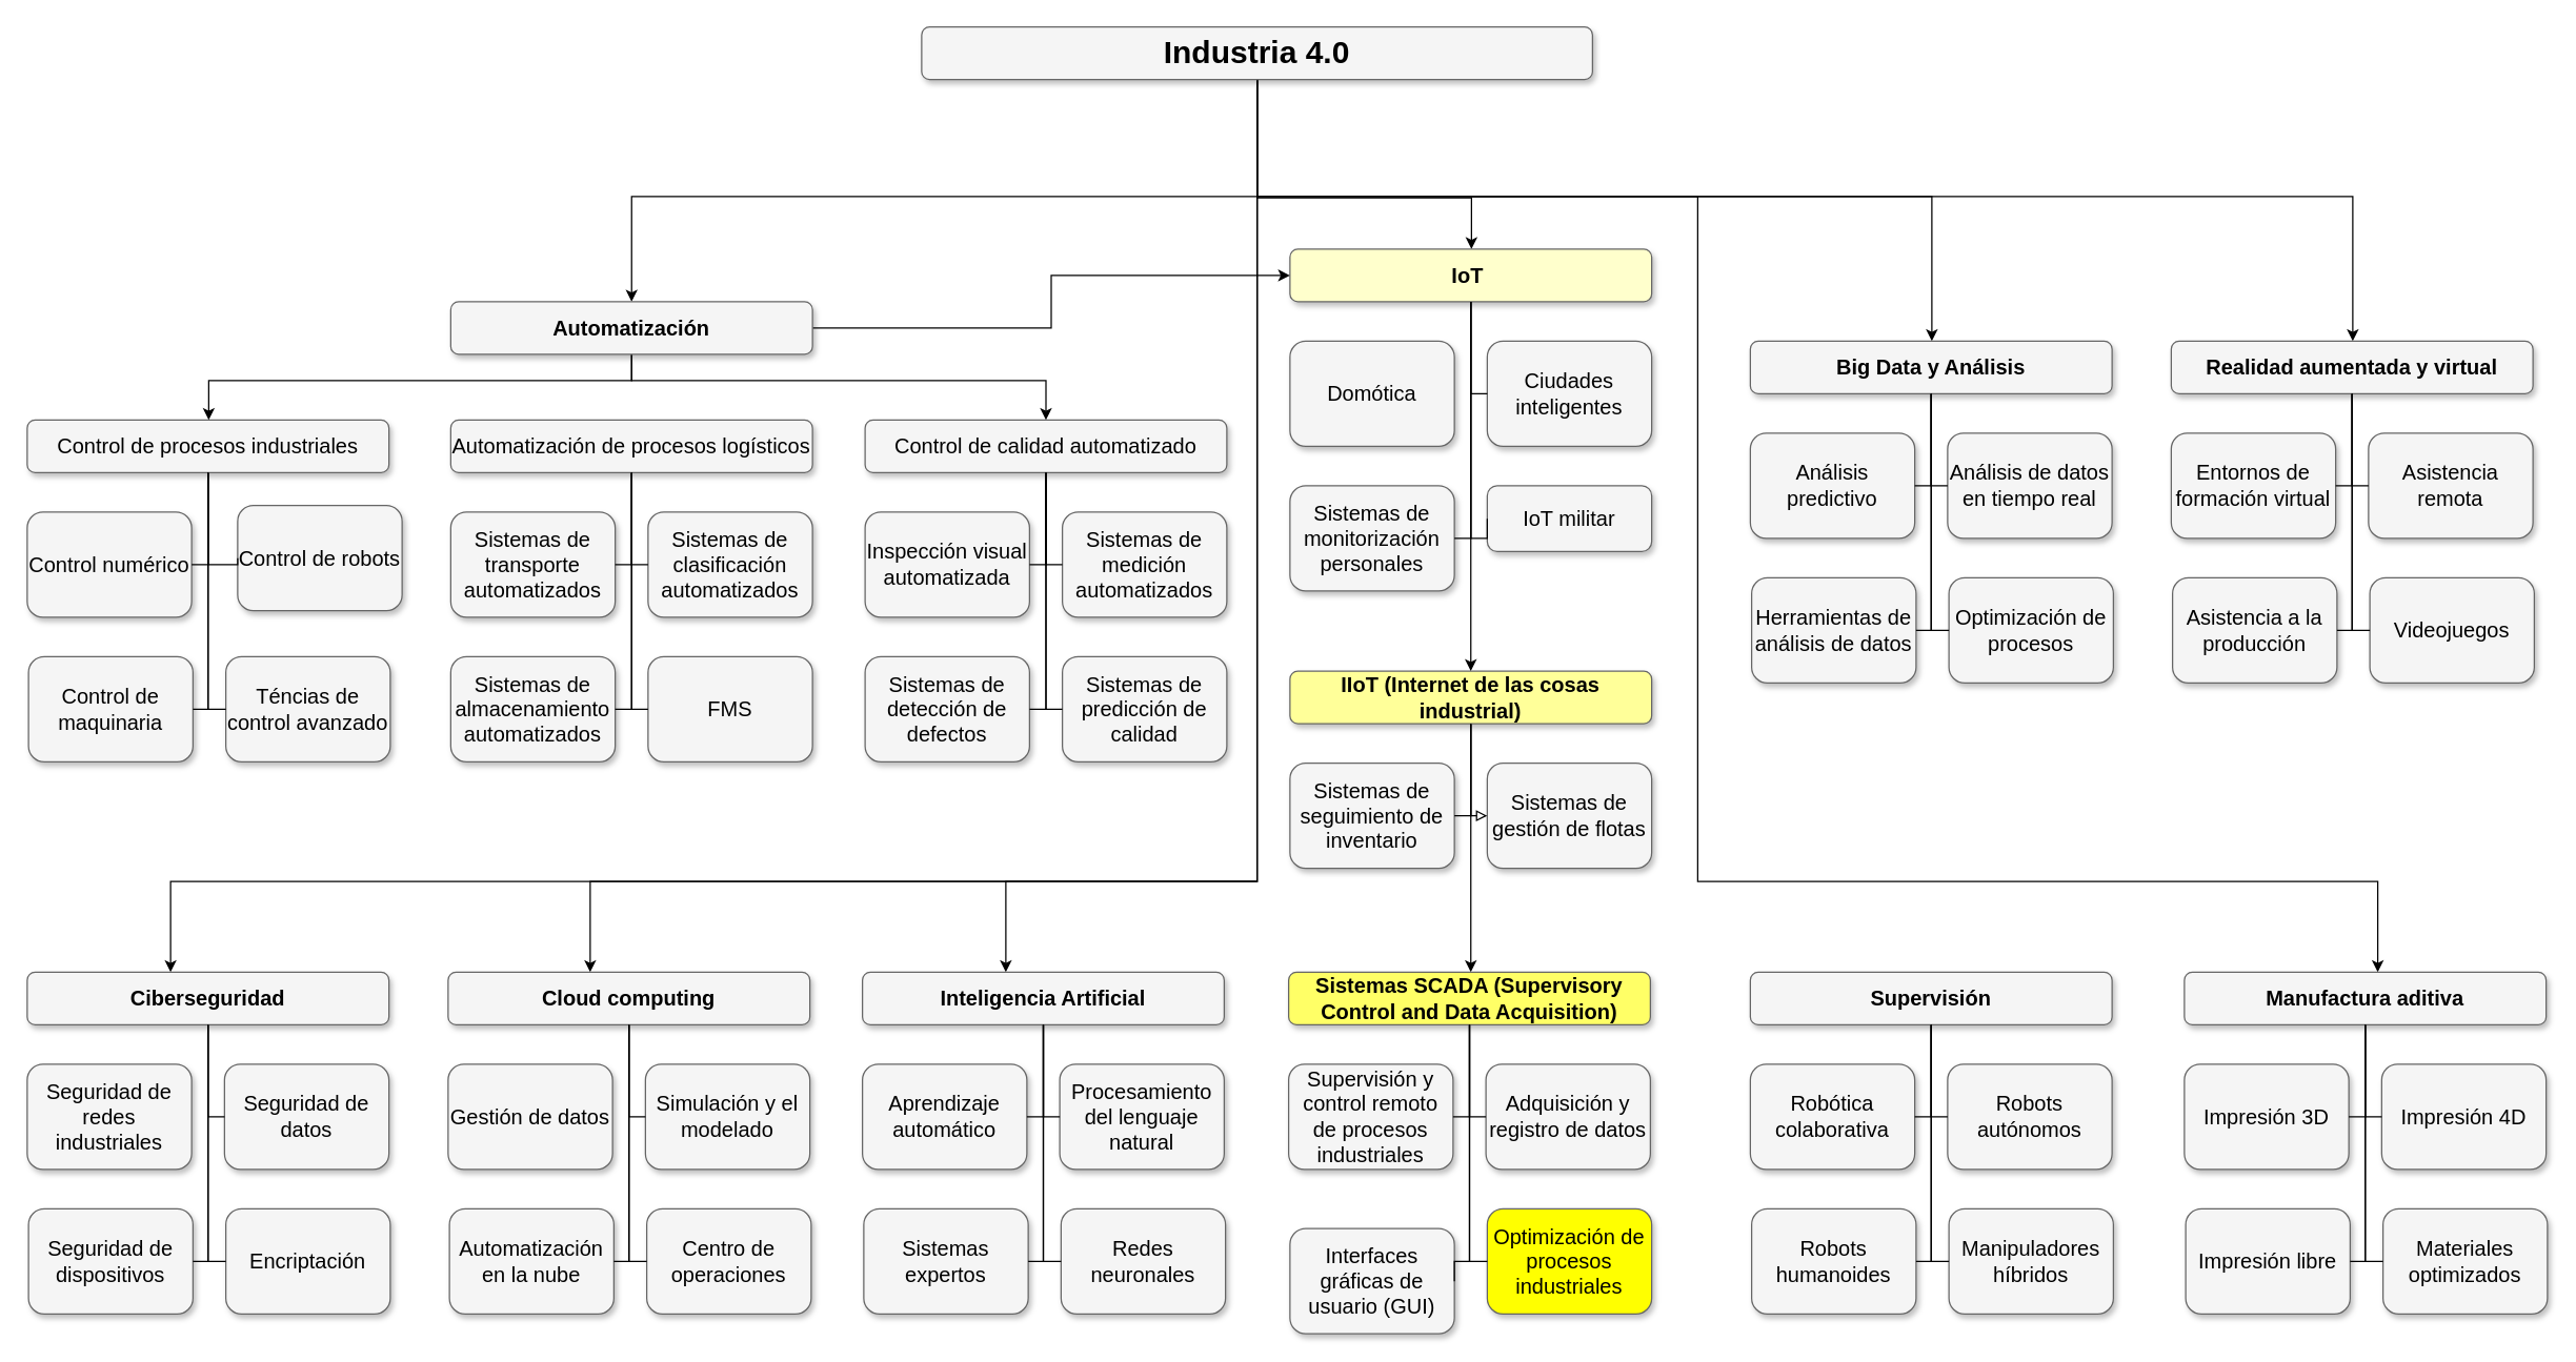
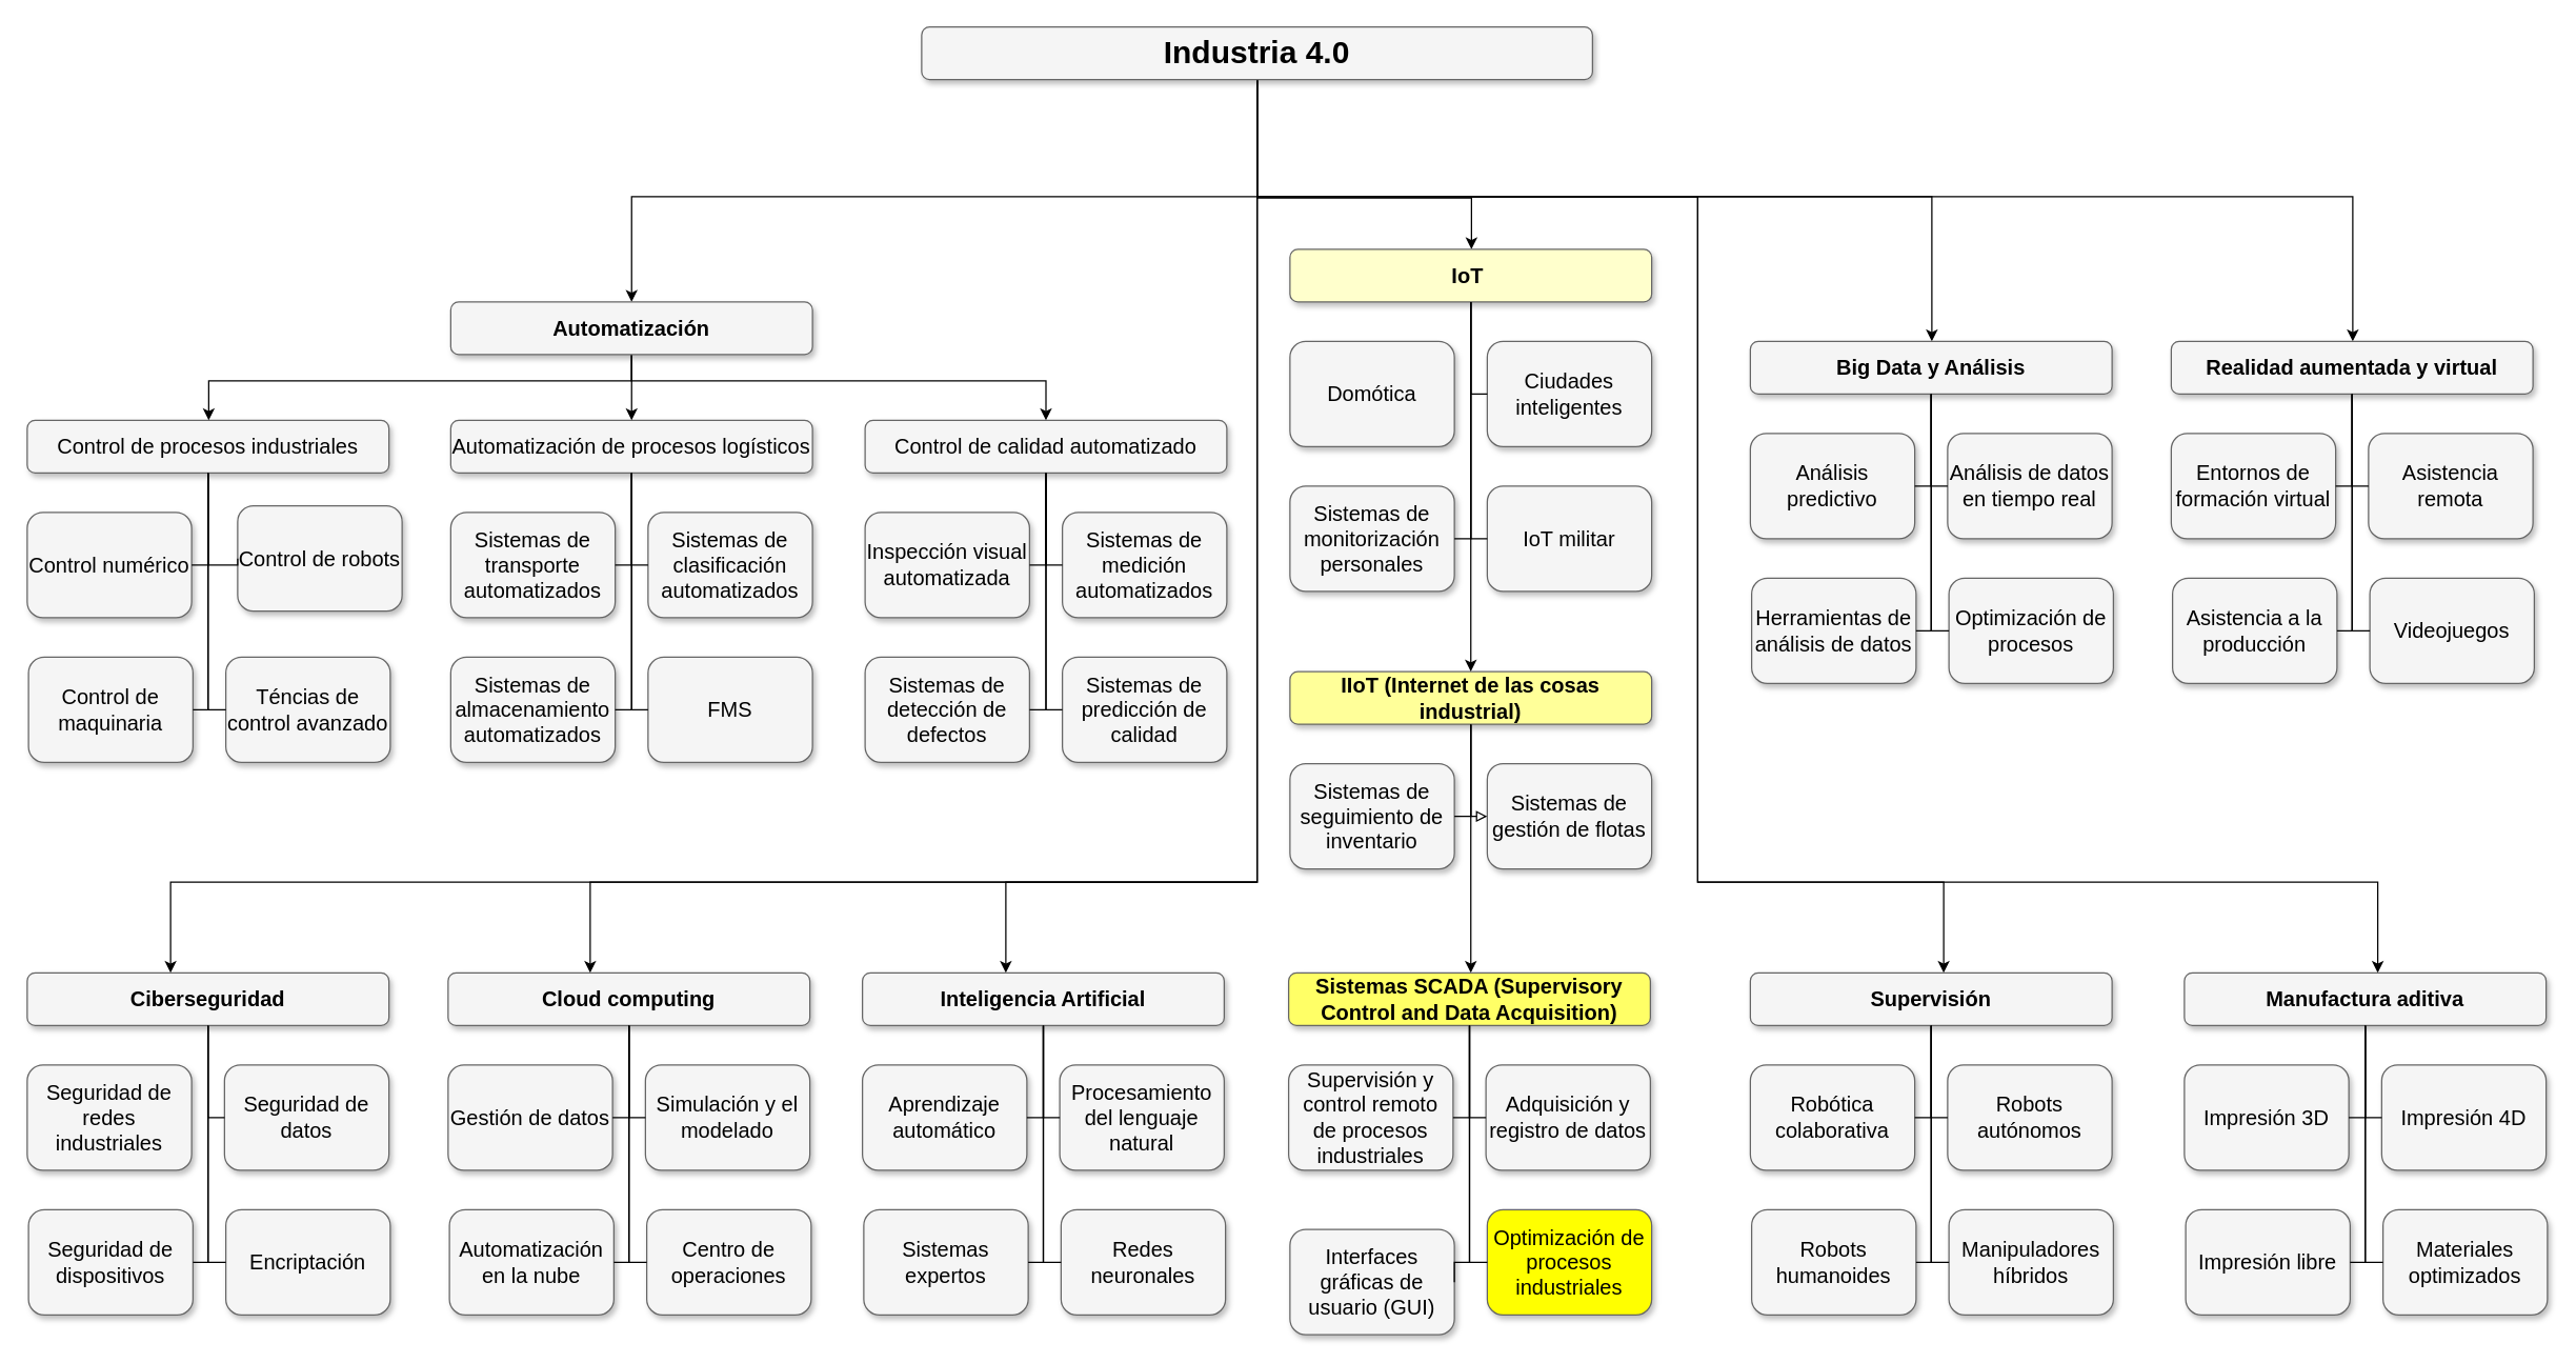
- <mxCell id="73" style="edgeStyle=orthogonalEdgeStyle;rounded=0;orthogonalLoop=1;jettySize=auto;html=1;" edge="1" parent="1" source="75" target="46"><mxGeometry relative="1" as="geometry" /></mxCell>
+ <mxCell id="73" style="edgeStyle=orthogonalEdgeStyle;rounded=0;orthogonalLoop=1;jettySize=auto;html=1;" edge="1" parent="1" source="75" target="12"><mxGeometry relative="1" as="geometry" /></mxCell>
- <mxCell id="50" value="&lt;span&gt;IoT militar&lt;/span&gt;" style="whiteSpace=wrap;html=1;rounded=1;shadow=1;strokeWidth=1;fontSize=16;align=center;fillColor=#f5f5f5;strokeColor=#666666;" parent="1" vertex="1"><mxGeometry x="1130" y="369" width="125" height="50" as="geometry" /></mxCell>
+ <mxCell id="50" value="&lt;span&gt;IoT militar&lt;/span&gt;" style="whiteSpace=wrap;html=1;rounded=1;shadow=1;strokeWidth=1;fontSize=16;align=center;fillColor=#f5f5f5;strokeColor=#666666;" parent="1" vertex="1"><mxGeometry x="1130" y="369" width="125" height="80" as="geometry" /></mxCell>
+ <mxCell id="9" style="edgeStyle=orthogonalEdgeStyle;rounded=0;orthogonalLoop=1;jettySize=auto;html=1;" edge="1" parent="1" source="11" target="84"><mxGeometry relative="1" as="geometry"><Array as="points"><mxPoint x="955" y="149" /><mxPoint x="1290" y="149" /><mxPoint x="1290" y="670" /><mxPoint x="1477" y="670" /></Array></mxGeometry></mxCell>
+ <mxCell id="107" style="edgeStyle=orthogonalEdgeStyle;html=1;startSize=6;endFill=0;endSize=6;strokeWidth=1;fontSize=16;rounded=0;endArrow=none;entryX=1;entryY=0.5;" parent="1" source="102" target="103" edge="1"><mxGeometry relative="1" as="geometry"><Array as="points"><mxPoint x="477" y="849" /></Array></mxGeometry></mxCell>
